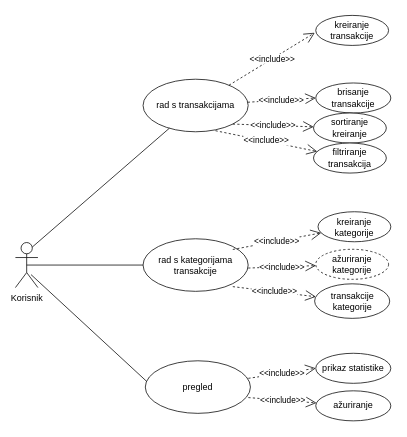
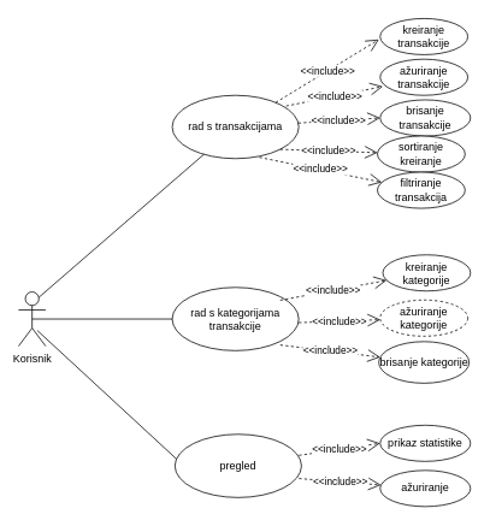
+ <mxCell id="4" value="ažuriranje transakcije" style="ellipse;whiteSpace=wrap;html=1;" parent="1" vertex="1"><mxGeometry x="420" y="65" width="97" height="40" as="geometry" /></mxCell>
+ <mxCell id="16" value="&amp;lt;&amp;lt;include&amp;gt;&amp;gt;" style="endArrow=open;endSize=12;dashed=1;html=1;entryX=0.031;entryY=0.755;entryDx=0;entryDy=0;entryPerimeter=0;exitX=0.9;exitY=0.169;exitDx=0;exitDy=0;exitPerimeter=0;" parent="1" source="6" target="4" edge="1"><mxGeometry width="160" relative="1" as="geometry"><mxPoint x="325" y="150" as="sourcePoint" /><mxPoint x="400" y="130" as="targetPoint" /></mxGeometry></mxCell>
- <mxCell id="14" value="transakcije kategorije" style="ellipse;whiteSpace=wrap;html=1;" parent="1" vertex="1"><mxGeometry x="418.5" y="377.5" width="100" height="46" as="geometry" /></mxCell>
+ <mxCell id="14" value="brisanje kategorije" style="ellipse;whiteSpace=wrap;html=1;" parent="1" vertex="1"><mxGeometry x="418.5" y="377.5" width="100" height="46" as="geometry" /></mxCell>
